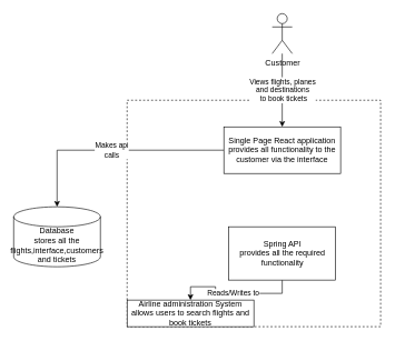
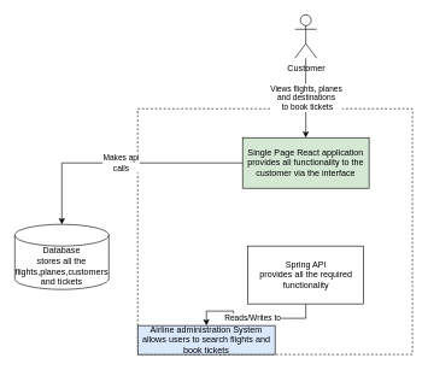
- <mxCell id="8" value="Single Page React application&lt;br&gt;provides all functionality to the customer via the interface" style="rounded=0;whiteSpace=wrap;html=1;fillColor=#ffffff;" parent="1" vertex="1"><mxGeometry x="335" y="190" width="175" height="70" as="geometry" /></mxCell>
+ <mxCell id="8" value="Single Page React application&lt;br&gt;provides all functionality to the customer via the interface" style="rounded=0;whiteSpace=wrap;html=1;fillColor=#d5e8d4;" parent="1" vertex="1"><mxGeometry x="335" y="190" width="175" height="70" as="geometry" /></mxCell>
- <mxCell id="4" value="Database&lt;br&gt;stores all the flights,interface,customers and tickets" style="shape=cylinder3;whiteSpace=wrap;html=1;boundedLbl=1;backgroundOutline=1;size=15;" parent="1" vertex="1"><mxGeometry x="20" y="310" width="130" height="90" as="geometry" /></mxCell>
+ <mxCell id="4" value="Database&lt;br&gt;stores all the flights,planes,customers and tickets" style="shape=cylinder3;whiteSpace=wrap;html=1;boundedLbl=1;backgroundOutline=1;size=15;" parent="1" vertex="1"><mxGeometry x="20" y="310" width="130" height="90" as="geometry" /></mxCell>
- <mxCell id="3" value="Airline administration System&lt;br&gt;allows users to search flights and book tickets" style="rounded=0;whiteSpace=wrap;html=1;" parent="1" vertex="1"><mxGeometry x="190" y="450" width="190" height="40" as="geometry" /></mxCell>
+ <mxCell id="3" value="Airline administration System&lt;br&gt;allows users to search flights and book tickets" style="rounded=0;whiteSpace=wrap;html=1;fillColor=#dae8fc;" parent="1" vertex="1"><mxGeometry x="190" y="450" width="190" height="40" as="geometry" /></mxCell>
